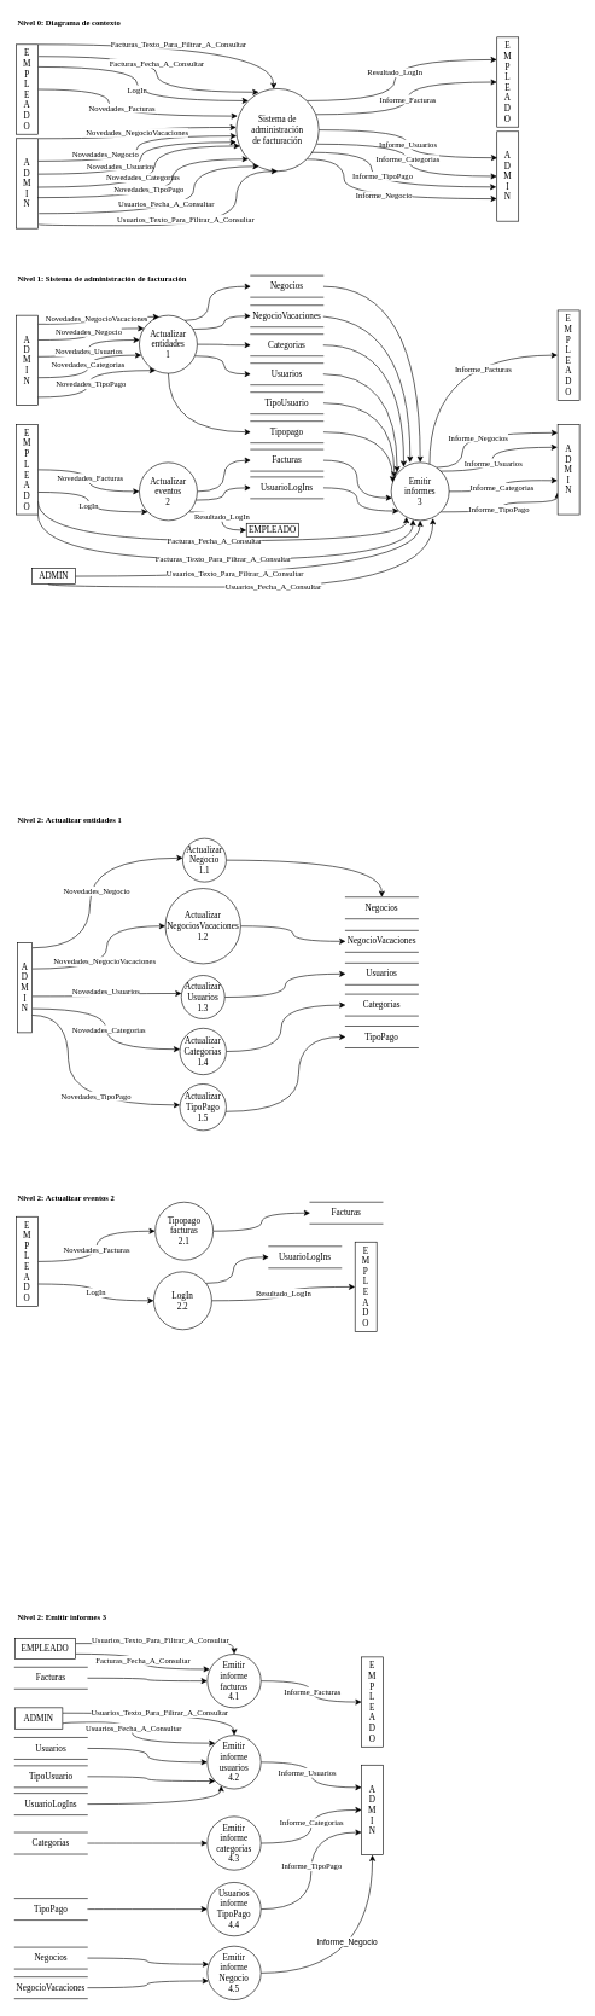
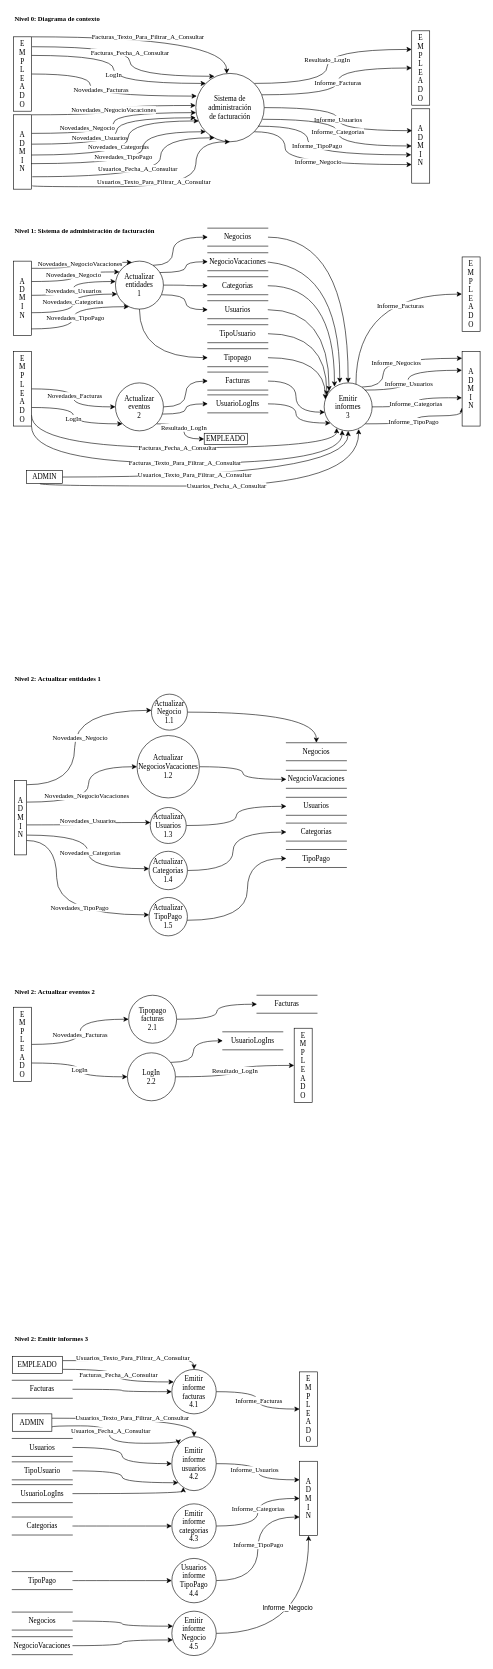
- <mxCell id="103" value="Emitir&lt;br&gt;informe usuarios&lt;br&gt;4.2" style="ellipse;whiteSpace=wrap;html=1;aspect=fixed;strokeWidth=1;fontFamily=Calibri;" parent="1" vertex="1"><mxGeometry x="286" y="2394" width="74" height="74" as="geometry" /></mxCell>
+ <mxCell id="103" value="Emitir&lt;br&gt;informe usuarios&lt;br&gt;4.2" style="ellipse;whiteSpace=wrap;html=1;aspect=fixed;strokeWidth=1;fontFamily=Calibri;" parent="1" vertex="1"><mxGeometry x="286" y="2394" width="74" height="90" as="geometry" /></mxCell>
